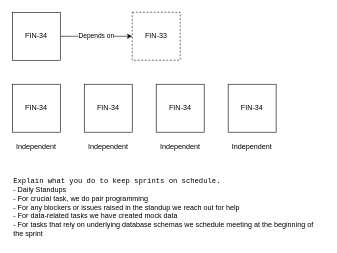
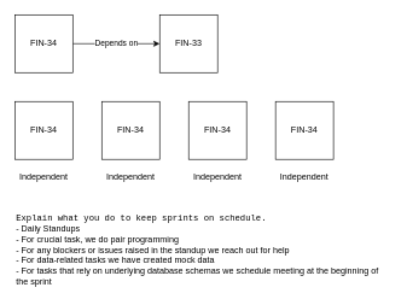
- <mxCell id="4" value="FIN-33" style="whiteSpace=wrap;html=1;aspect=fixed;dashed=1;" vertex="1" parent="1"><mxGeometry x="220" y="20" width="80" height="80" as="geometry" /></mxCell>
+ <mxCell id="4" value="FIN-33" style="whiteSpace=wrap;html=1;aspect=fixed;" vertex="1" parent="1"><mxGeometry x="220" y="20" width="80" height="80" as="geometry" /></mxCell>
